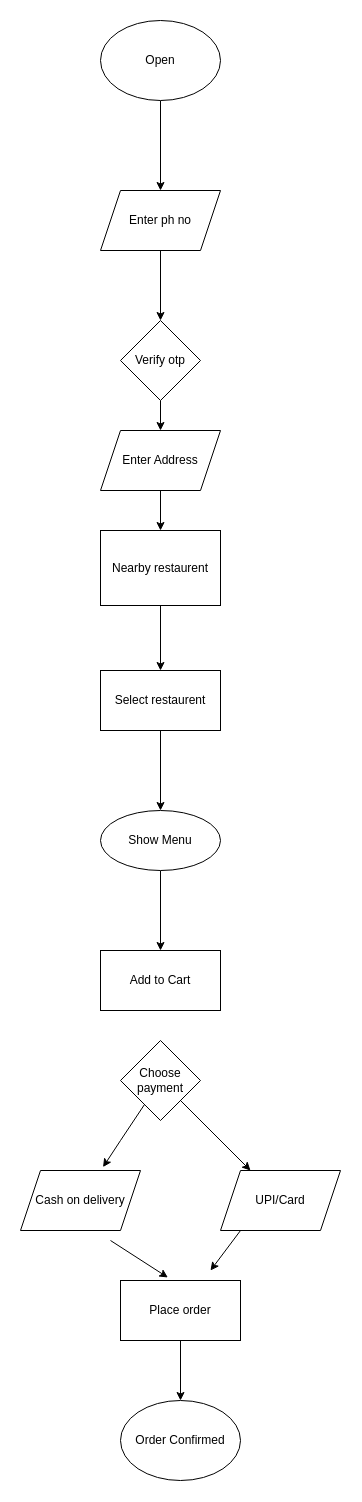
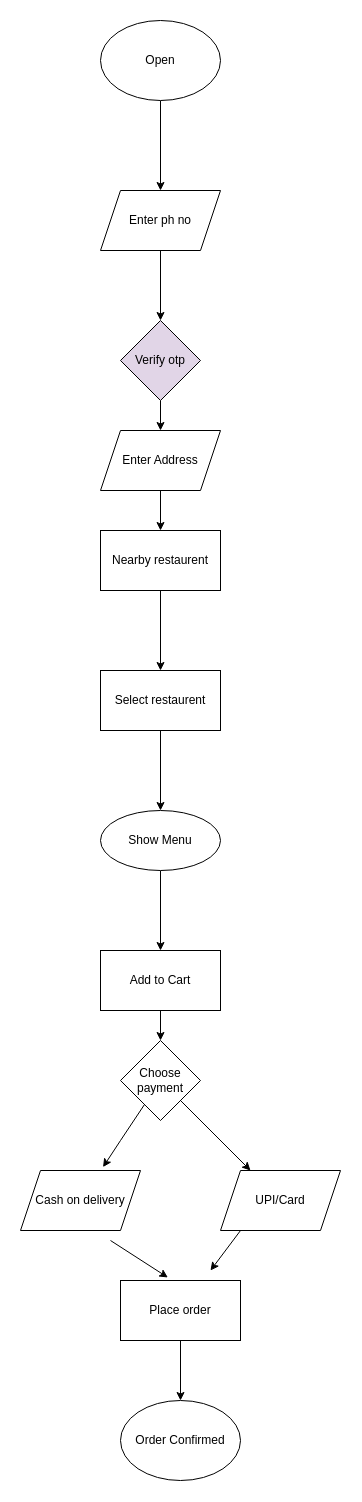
- <mxCell id="7" value="Verify otp" style="rhombus;whiteSpace=wrap;html=1;" vertex="1" parent="1"><mxGeometry x="120" y="320" width="80" height="80" as="geometry" /></mxCell>
+ <mxCell id="7" value="Verify otp" style="rhombus;whiteSpace=wrap;html=1;fillColor=#e1d5e7;" vertex="1" parent="1"><mxGeometry x="120" y="320" width="80" height="80" as="geometry" /></mxCell>
- <mxCell id="11" value="Nearby restaurent" style="whiteSpace=wrap;html=1;" vertex="1" parent="1"><mxGeometry x="100" y="530" width="120" height="75" as="geometry" /></mxCell>
+ <mxCell id="11" value="Nearby restaurent" style="whiteSpace=wrap;html=1;" vertex="1" parent="1"><mxGeometry x="100" y="530" width="120" height="60" as="geometry" /></mxCell>
+ <mxCell id="16" value="" style="edgeStyle=orthogonalEdgeStyle;rounded=0;orthogonalLoop=1;jettySize=auto;html=1;" edge="1" parent="1" source="17" target="18"><mxGeometry relative="1" as="geometry" /></mxCell>
